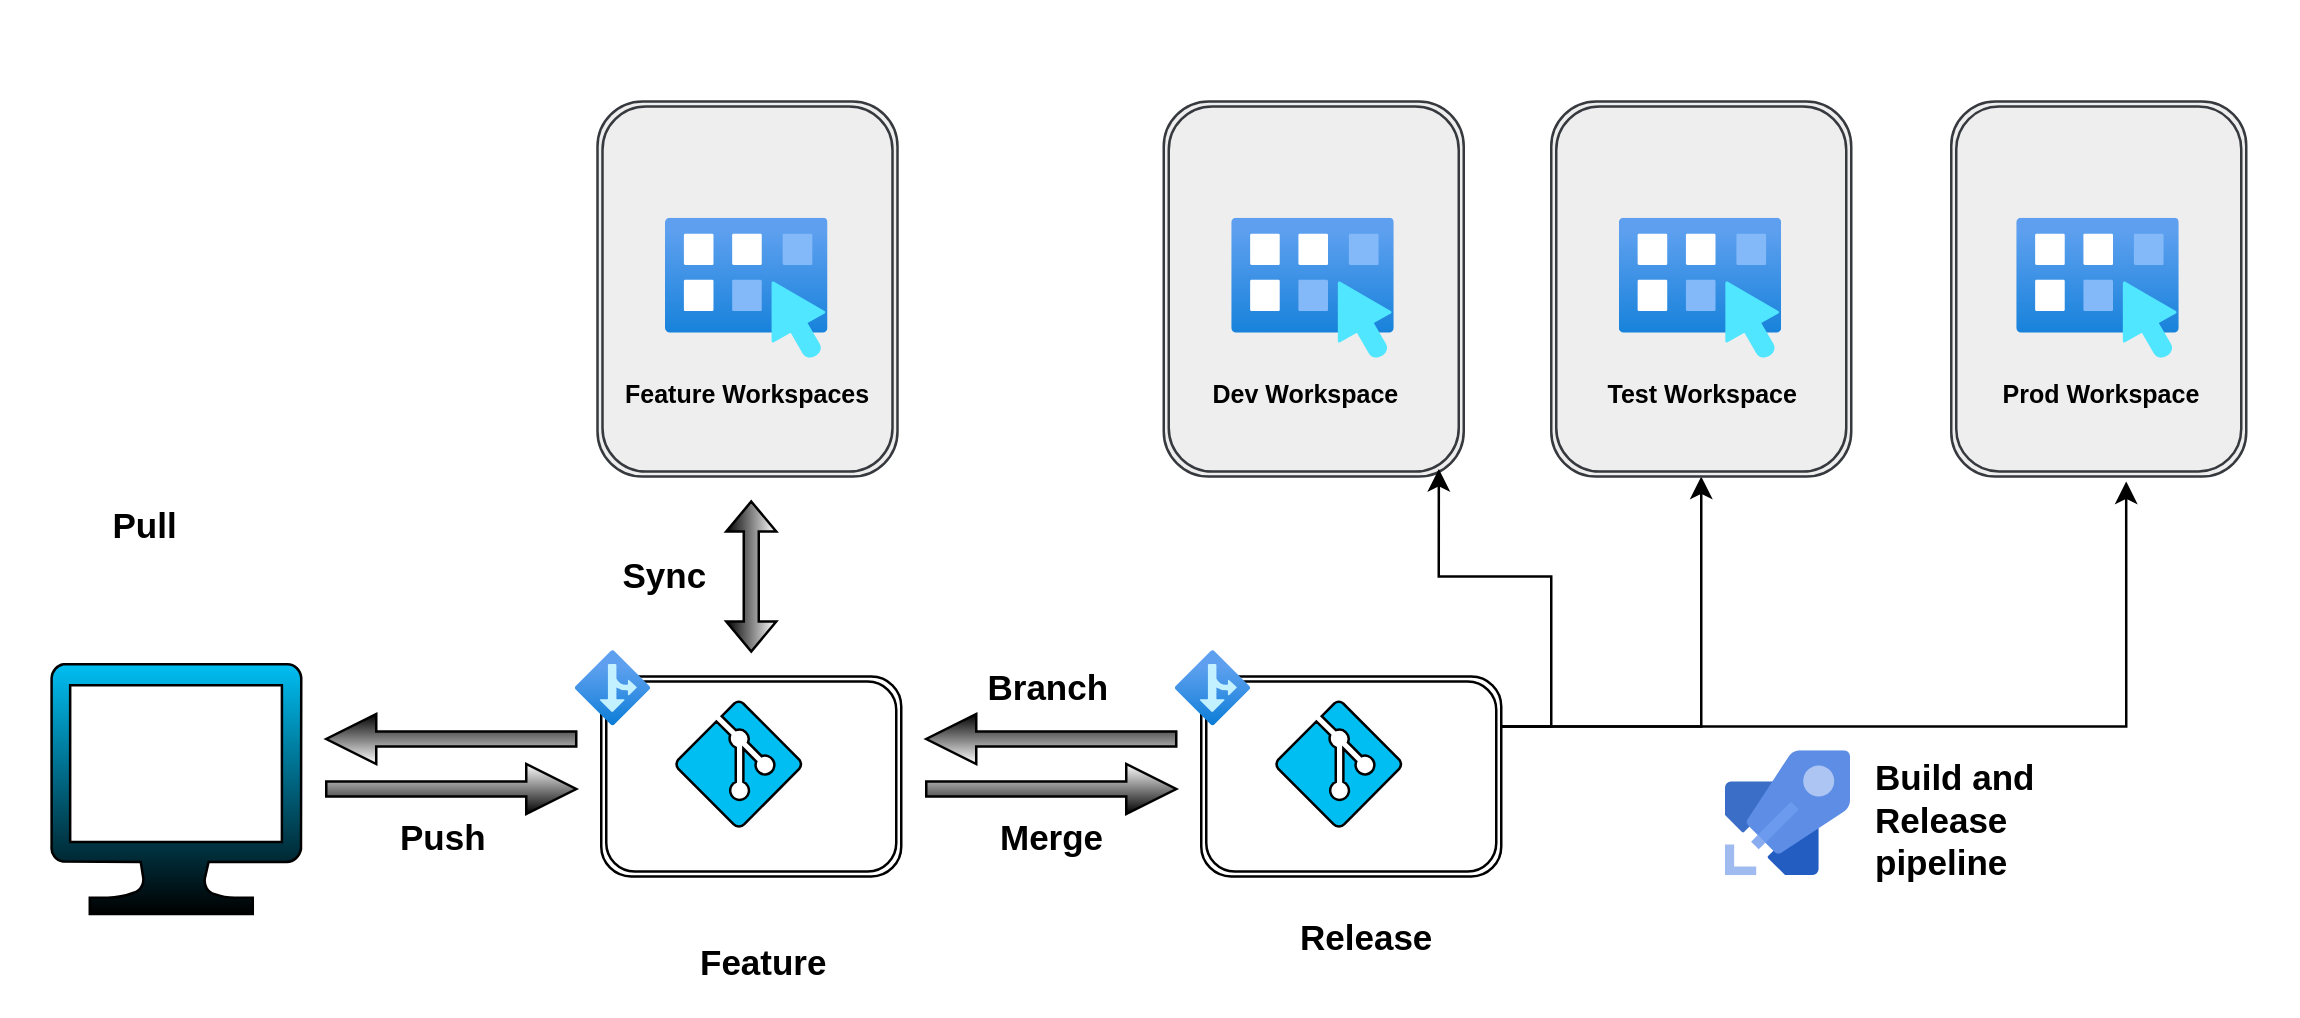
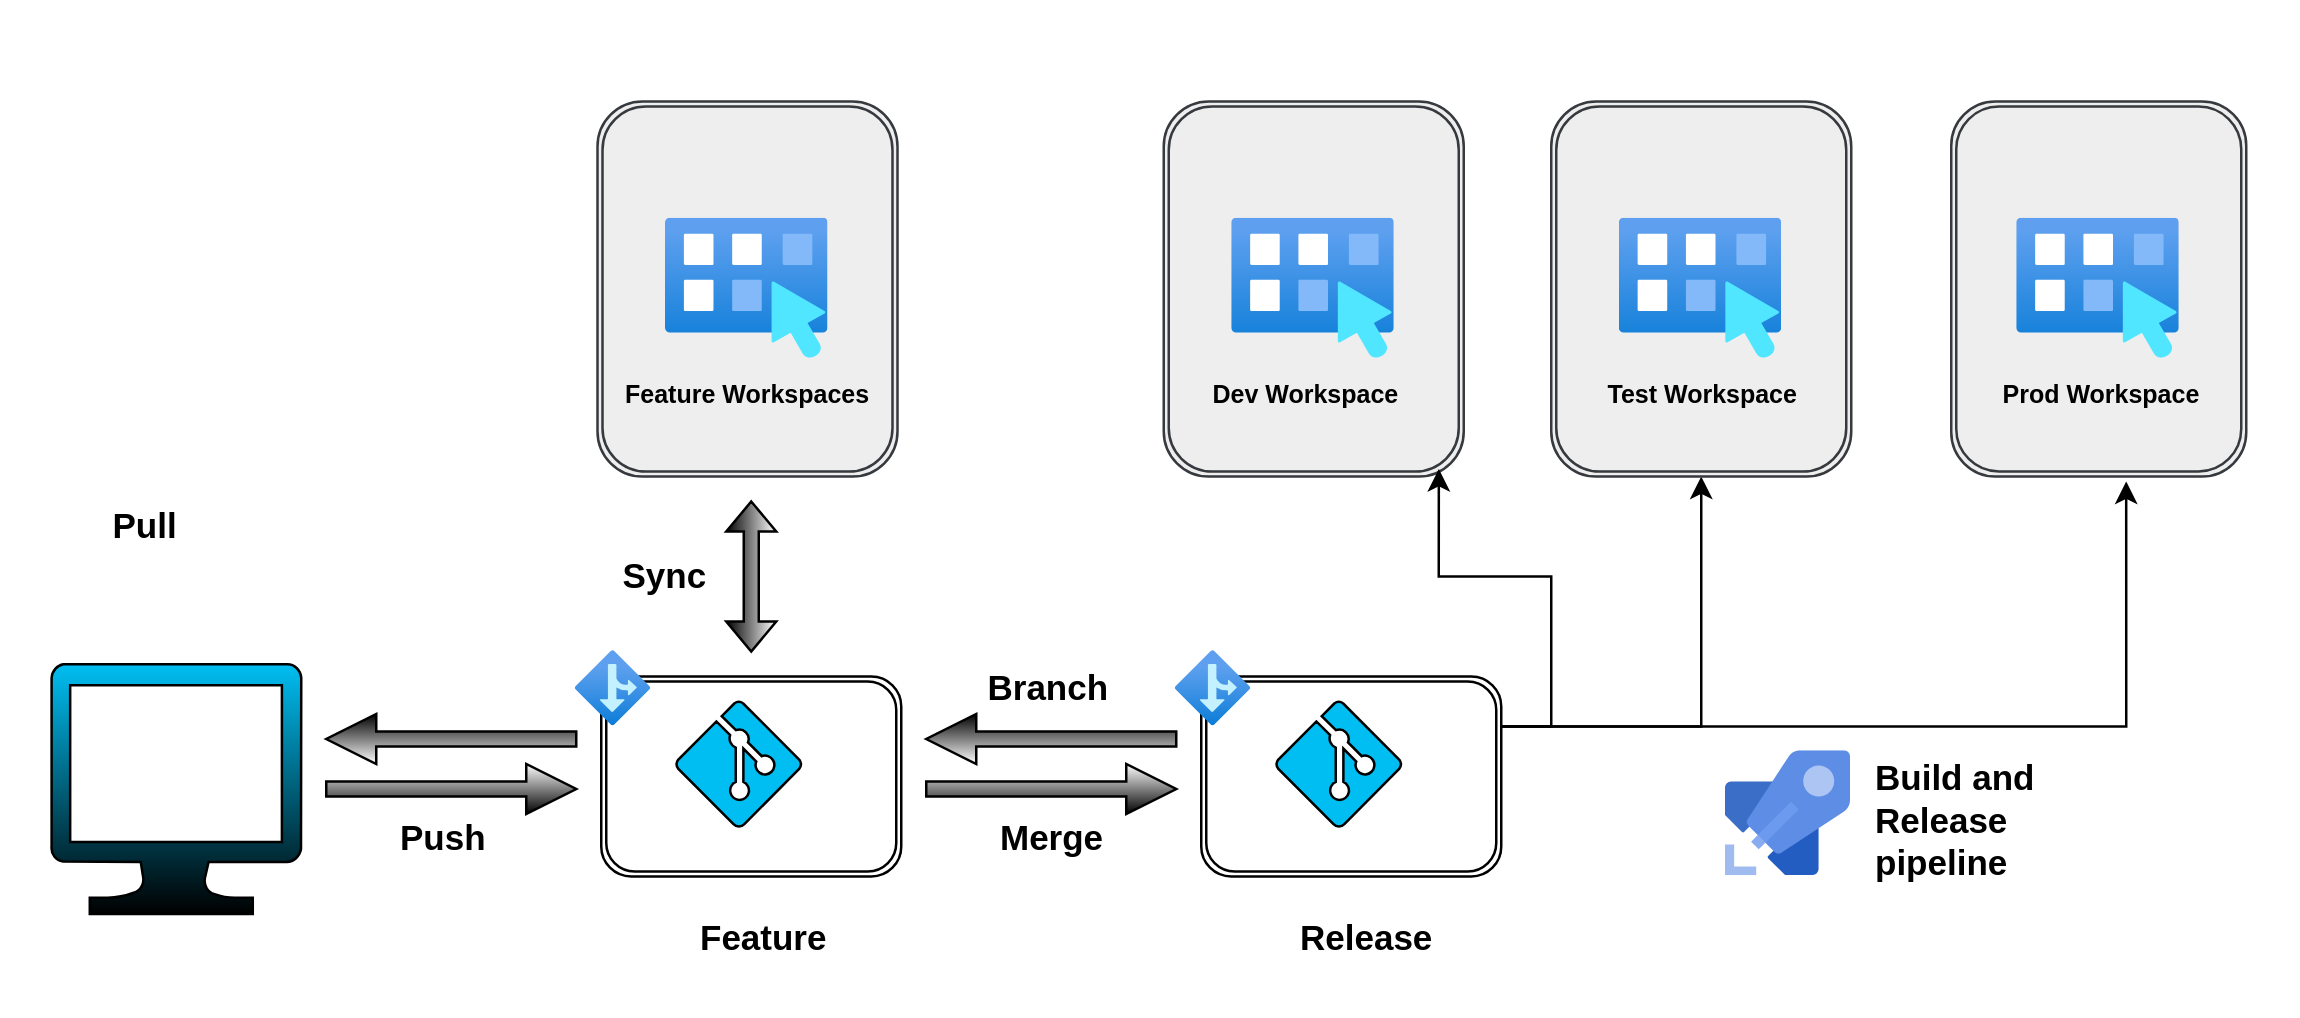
- <mxCell id="18" value="Feature" style="rounded=0;whiteSpace=wrap;html=1;arcSize=50;strokeColor=none;strokeWidth=1;fillColor=none;fontColor=#000000;whiteSpace=wrap;align=left;verticalAlign=middle;spacingLeft=0;fontStyle=1;fontSize=14;spacing=10;textShadow=0;shadow=0;direction=east;flipH=0;flipV=0;" parent="1" vertex="1"><mxGeometry x="270" y="375" width="60" height="20" as="geometry" /></mxCell>
+ <mxCell id="18" value="Feature" style="rounded=0;whiteSpace=wrap;html=1;arcSize=50;strokeColor=none;strokeWidth=1;fillColor=none;fontColor=#000000;whiteSpace=wrap;align=left;verticalAlign=middle;spacingLeft=0;fontStyle=1;fontSize=14;spacing=10;textShadow=0;shadow=0;direction=east;flipH=0;flipV=0;" parent="1" vertex="1"><mxGeometry x="270" y="365" width="60" height="20" as="geometry" /></mxCell>
